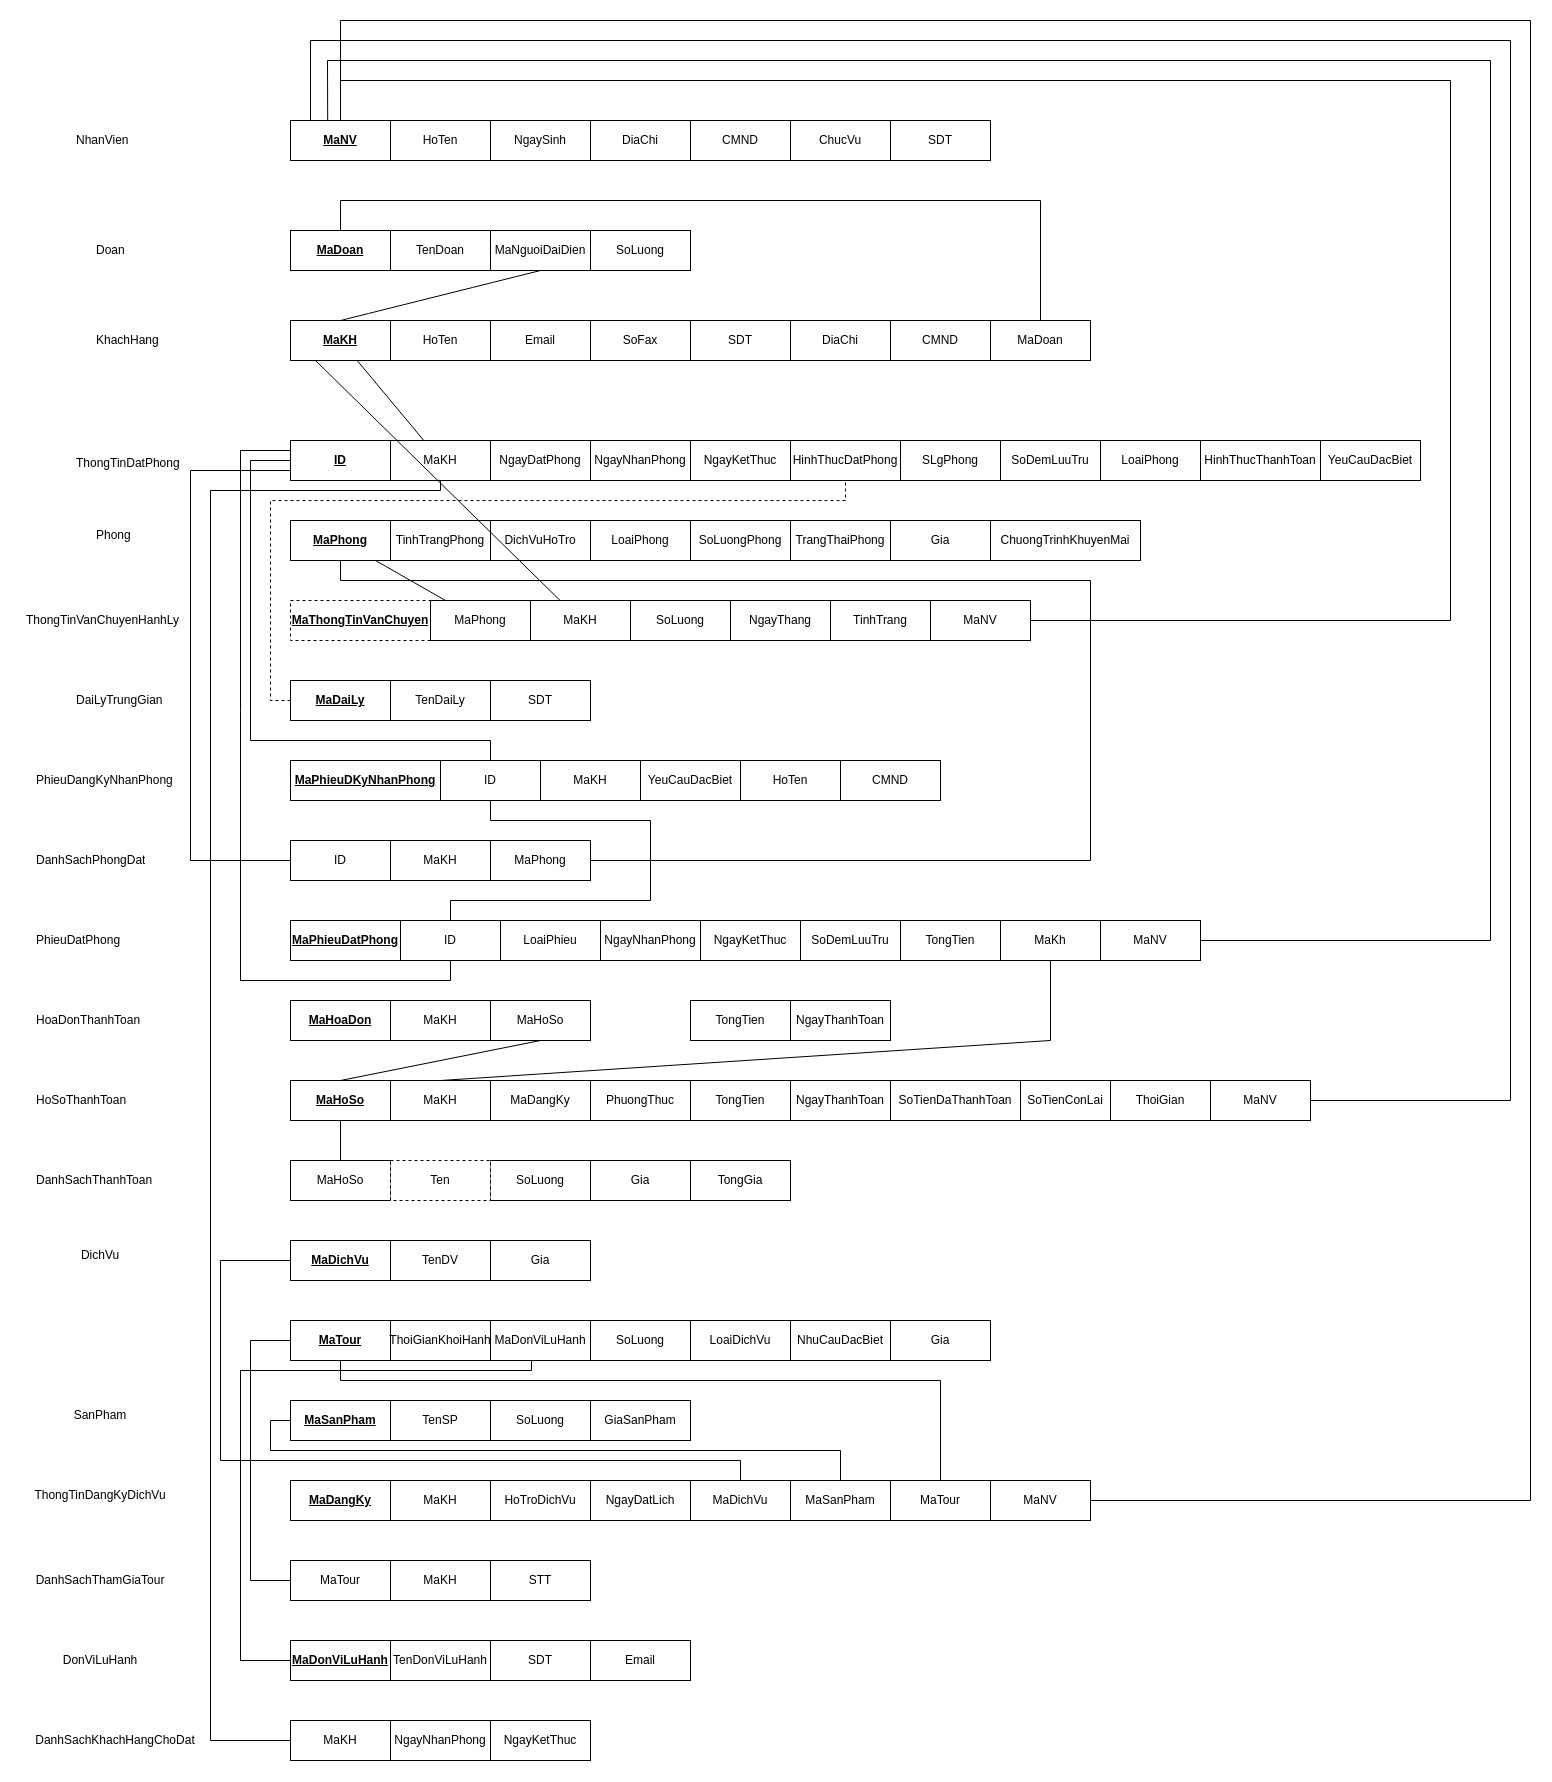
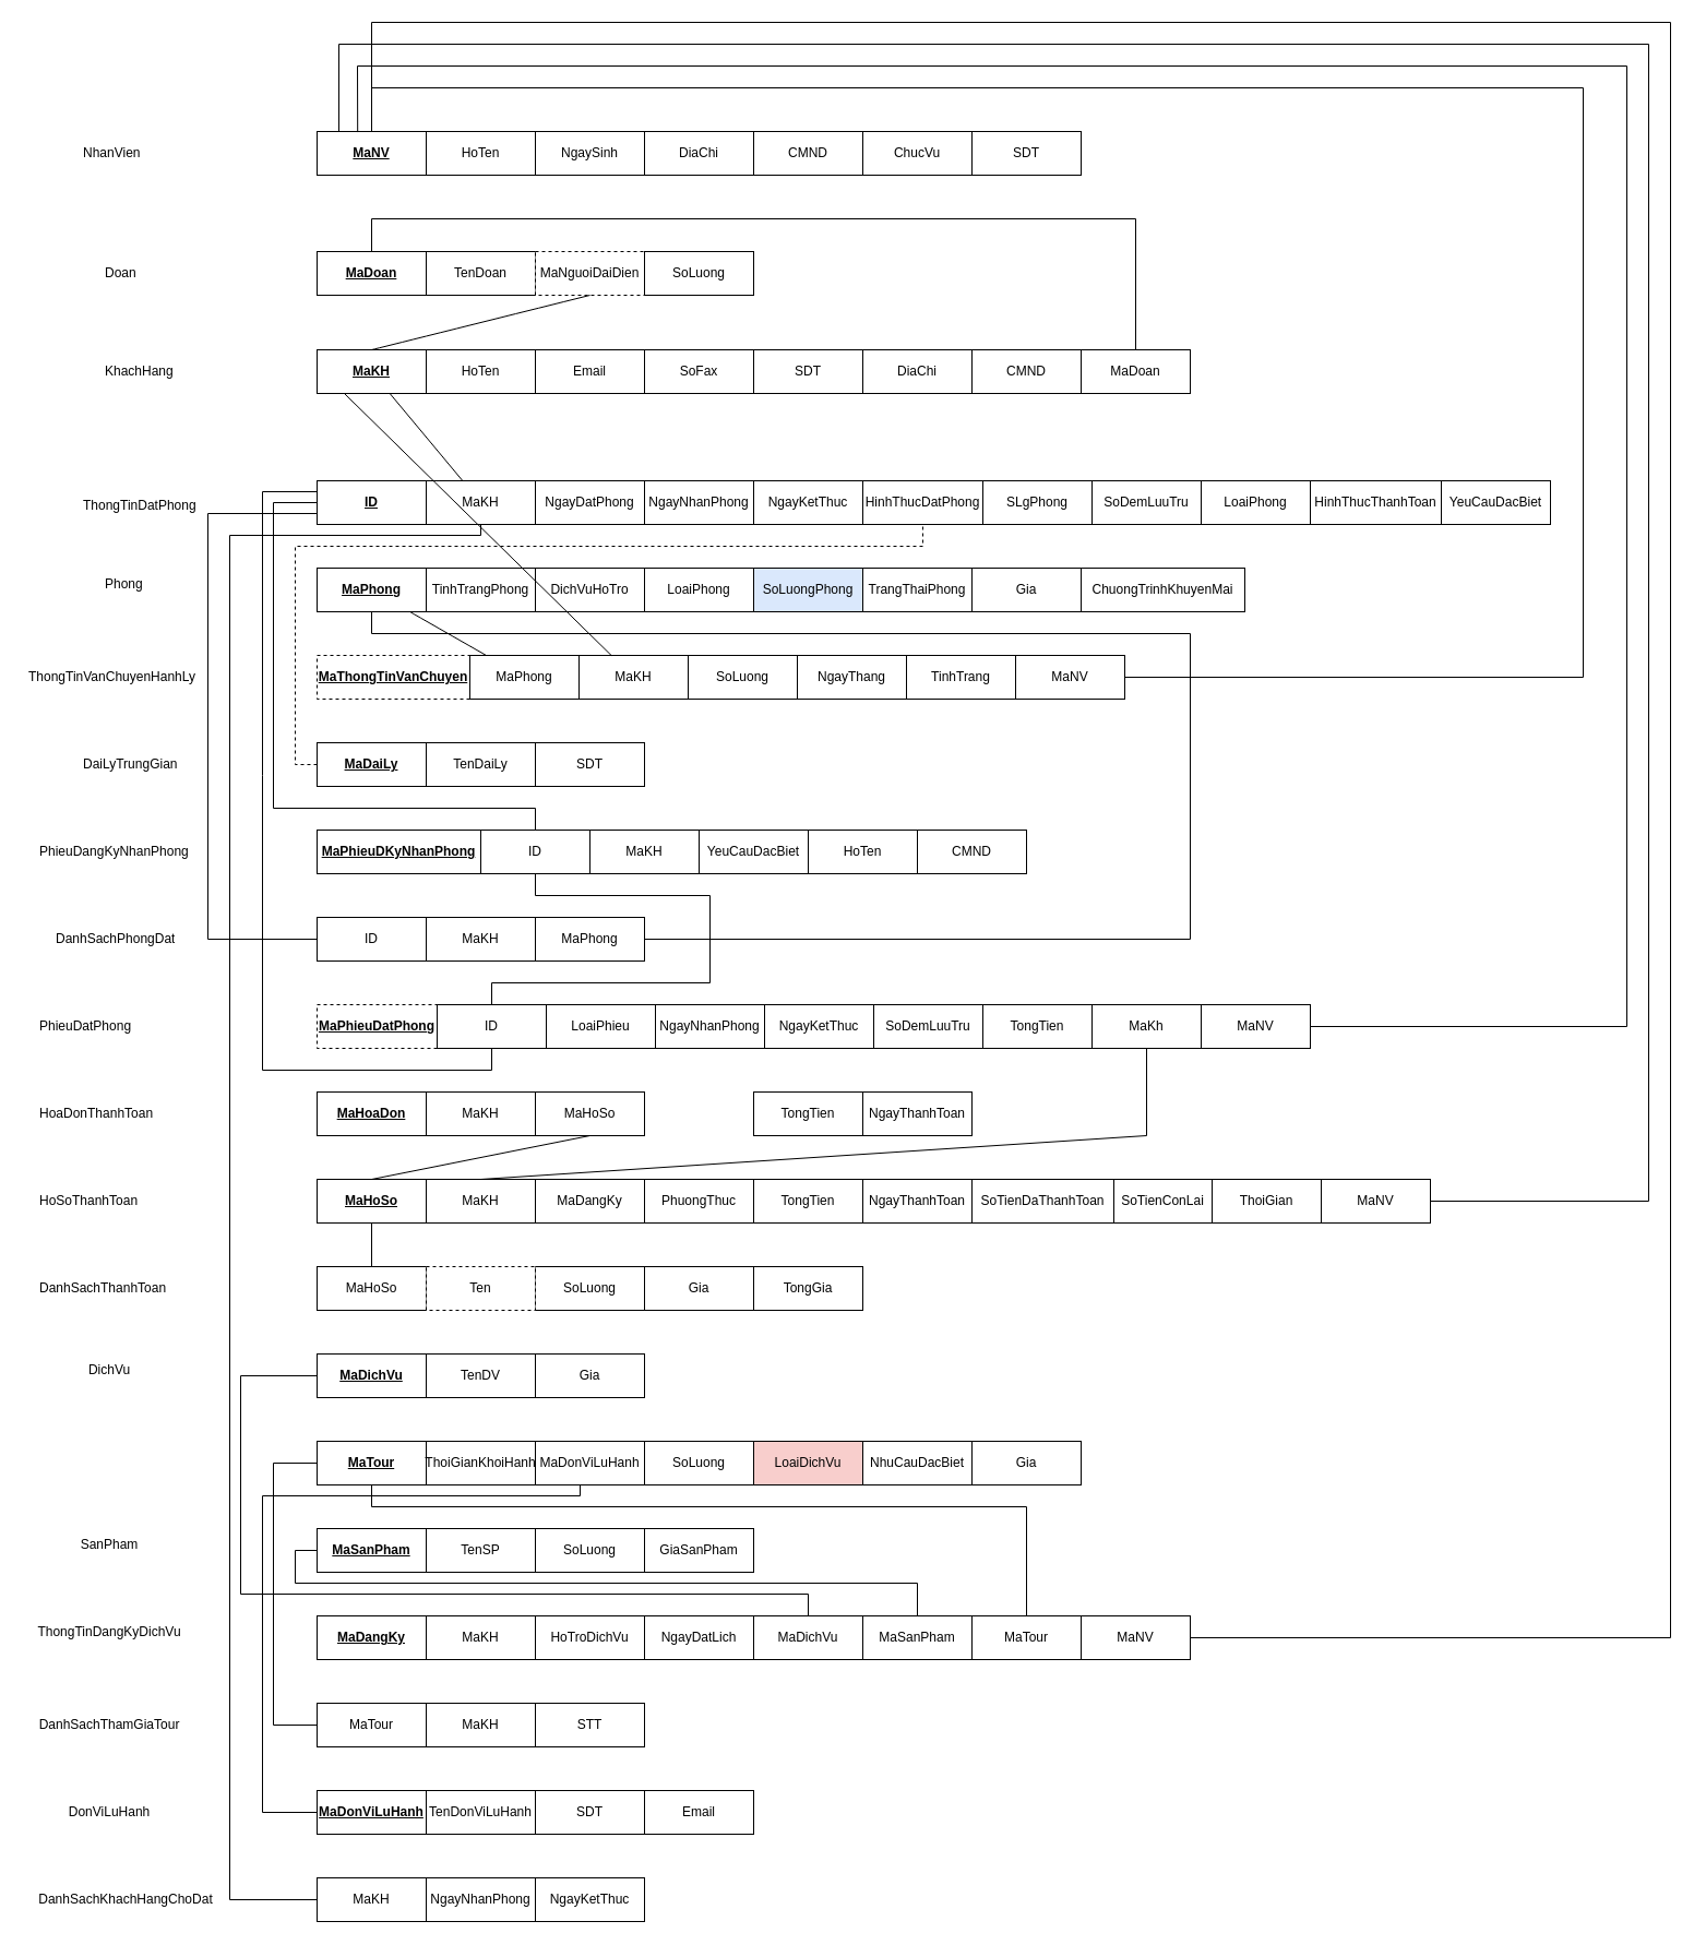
- <mxCell id="7" value="MaNguoiDaiDien" style="whiteSpace=wrap;html=1;align=center;" vertex="1" parent="1"><mxGeometry x="490" y="230" width="100" height="40" as="geometry" /></mxCell>
+ <mxCell id="7" value="MaNguoiDaiDien" style="whiteSpace=wrap;html=1;align=center;dashed=1;" vertex="1" parent="1"><mxGeometry x="490" y="230" width="100" height="40" as="geometry" /></mxCell>
- <mxCell id="46" value="SoLuongPhong" style="whiteSpace=wrap;html=1;align=center;" vertex="1" parent="1"><mxGeometry x="690" y="520" width="100" height="40" as="geometry" /></mxCell>
+ <mxCell id="46" value="SoLuongPhong" style="whiteSpace=wrap;html=1;align=center;fillColor=#dae8fc;" vertex="1" parent="1"><mxGeometry x="690" y="520" width="100" height="40" as="geometry" /></mxCell>
- <mxCell id="93" value="DanhSachPhongDat" style="text;strokeColor=none;fillColor=none;align=left;verticalAlign=middle;spacingLeft=4;spacingRight=4;overflow=hidden;points=[[0,0.5],[1,0.5]];portConstraint=eastwest;rotatable=0;whiteSpace=wrap;html=1;" vertex="1" parent="1"><mxGeometry x="30" y="845" width="150" height="30" as="geometry" /></mxCell>
+ <mxCell id="93" value="DanhSachPhongDat" style="text;strokeColor=none;fillColor=none;align=left;verticalAlign=middle;spacingLeft=4;spacingRight=4;overflow=hidden;points=[[0,0.5],[1,0.5]];portConstraint=eastwest;rotatable=0;whiteSpace=wrap;html=1;" vertex="1" parent="1"><mxGeometry x="45" y="845" width="150" height="30" as="geometry" /></mxCell>
- <mxCell id="94" value="MaPhieuDatPhong" style="whiteSpace=wrap;html=1;align=center;fontStyle=5" vertex="1" parent="1"><mxGeometry y="920" width="110" height="40" as="geometry" x="290" /></mxCell>
+ <mxCell id="94" value="MaPhieuDatPhong" style="whiteSpace=wrap;html=1;align=center;fontStyle=5;dashed=1;" vertex="1" parent="1"><mxGeometry y="920" width="110" height="40" as="geometry" x="290" /></mxCell>
- <mxCell id="41" value="LoaiDichVu" style="whiteSpace=wrap;html=1;align=center;" vertex="1" parent="1"><mxGeometry x="690" y="1320" width="100" height="40" as="geometry" /></mxCell>
+ <mxCell id="41" value="LoaiDichVu" style="whiteSpace=wrap;html=1;align=center;fillColor=#f8cecc;" vertex="1" parent="1"><mxGeometry x="690" y="1320" width="100" height="40" as="geometry" /></mxCell>
